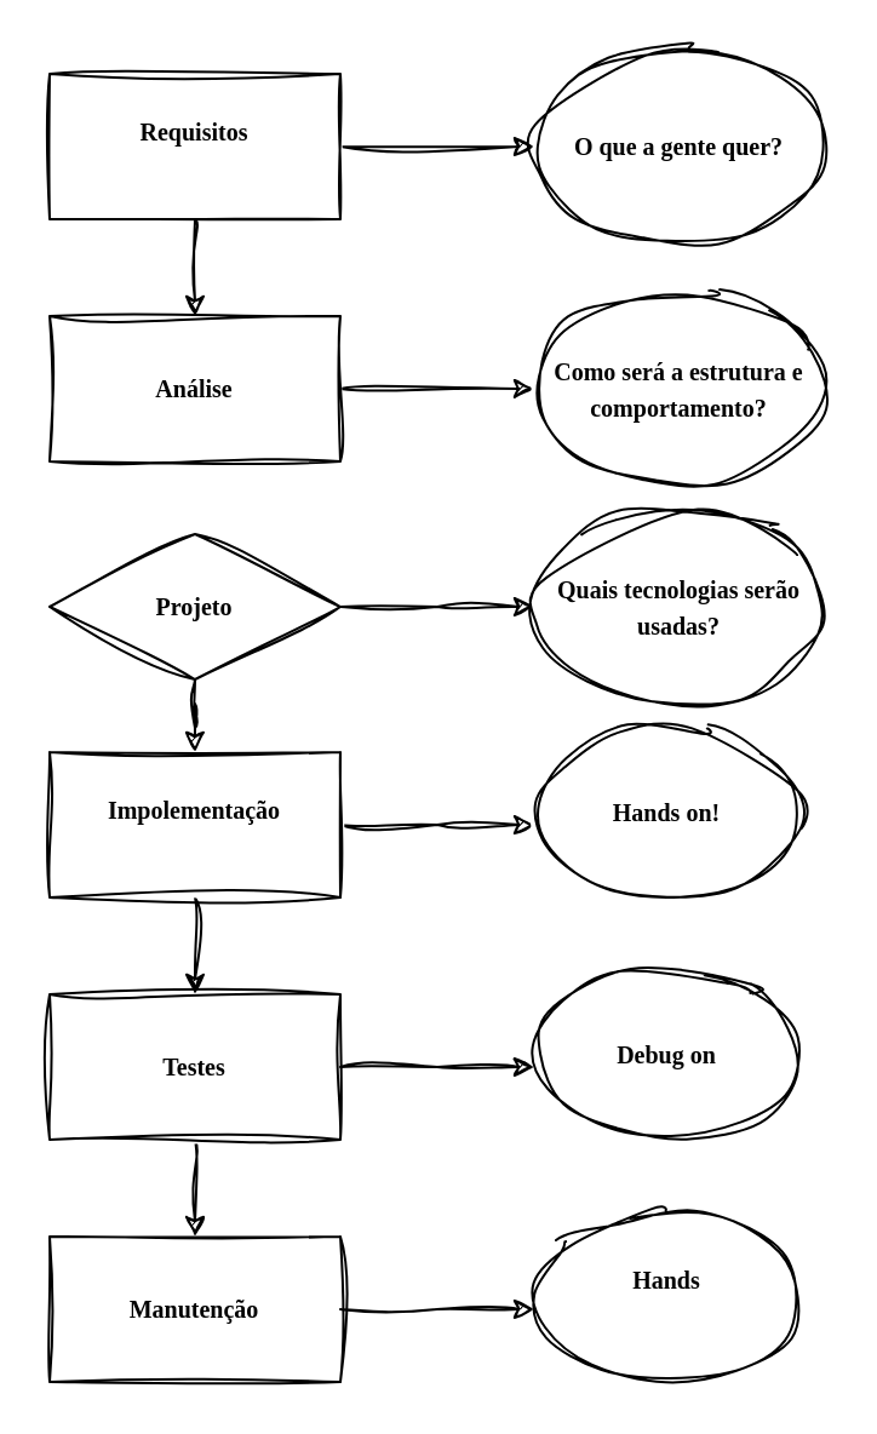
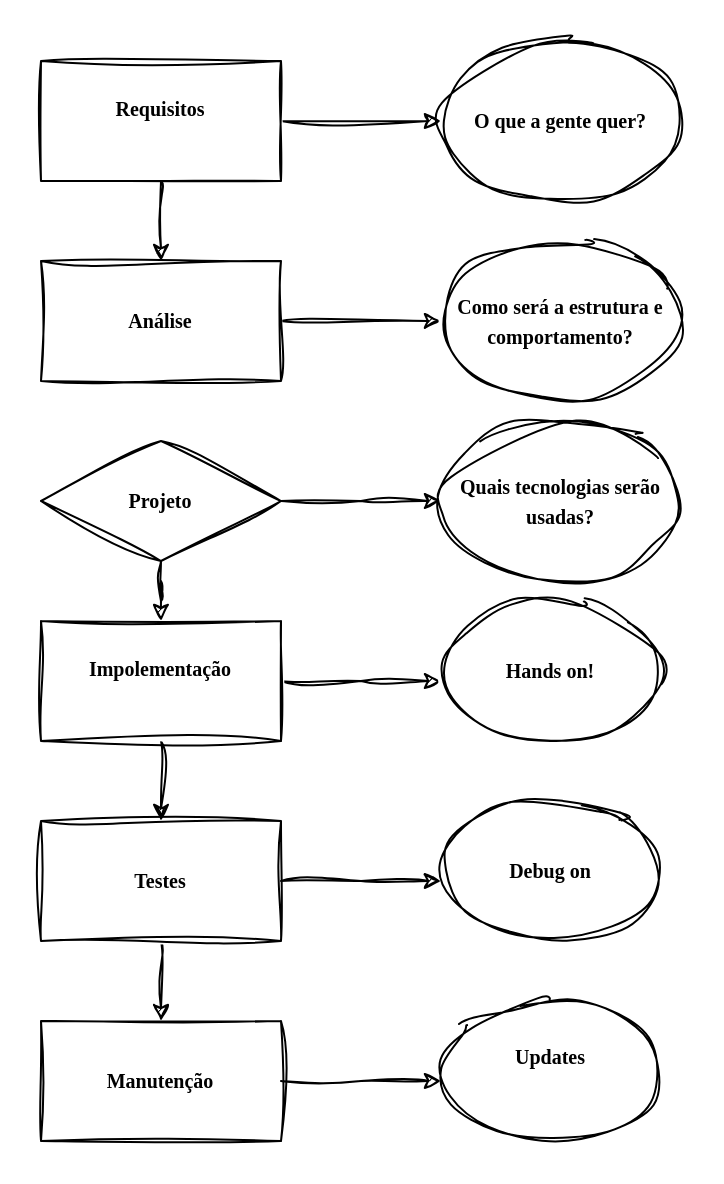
- <mxCell id="23" value="&lt;div style=&quot;&quot;&gt;&lt;span style=&quot;font-family: Garamond; font-size: 10px; font-weight: 700; background-color: initial;&quot;&gt;Hands&lt;/span&gt;&lt;/div&gt;&lt;div style=&quot;&quot;&gt;&lt;span style=&quot;font-family: Garamond; font-size: 10px; font-weight: 700;&quot;&gt;&lt;br&gt;&lt;/span&gt;&lt;/div&gt;" style="ellipse;whiteSpace=wrap;html=1;sketch=1;hachureGap=4;jiggle=2;curveFitting=1;fontFamily=Architects Daughter;fontSource=https%3A%2F%2Ffonts.googleapis.com%2Fcss%3Ffamily%3DArchitects%2BDaughter;shadow=0;" vertex="1" parent="1"><mxGeometry x="220" y="500" width="110" height="70" as="geometry" /></mxCell>
+ <mxCell id="23" value="&lt;div style=&quot;&quot;&gt;&lt;span style=&quot;font-family: Garamond; font-size: 10px; font-weight: 700; background-color: initial;&quot;&gt;Updates&lt;/span&gt;&lt;/div&gt;&lt;div style=&quot;&quot;&gt;&lt;span style=&quot;font-family: Garamond; font-size: 10px; font-weight: 700;&quot;&gt;&lt;br&gt;&lt;/span&gt;&lt;/div&gt;" style="ellipse;whiteSpace=wrap;html=1;sketch=1;hachureGap=4;jiggle=2;curveFitting=1;fontFamily=Architects Daughter;fontSource=https%3A%2F%2Ffonts.googleapis.com%2Fcss%3Ffamily%3DArchitects%2BDaughter;shadow=0;" vertex="1" parent="1"><mxGeometry x="220" y="500" width="110" height="70" as="geometry" /></mxCell>
